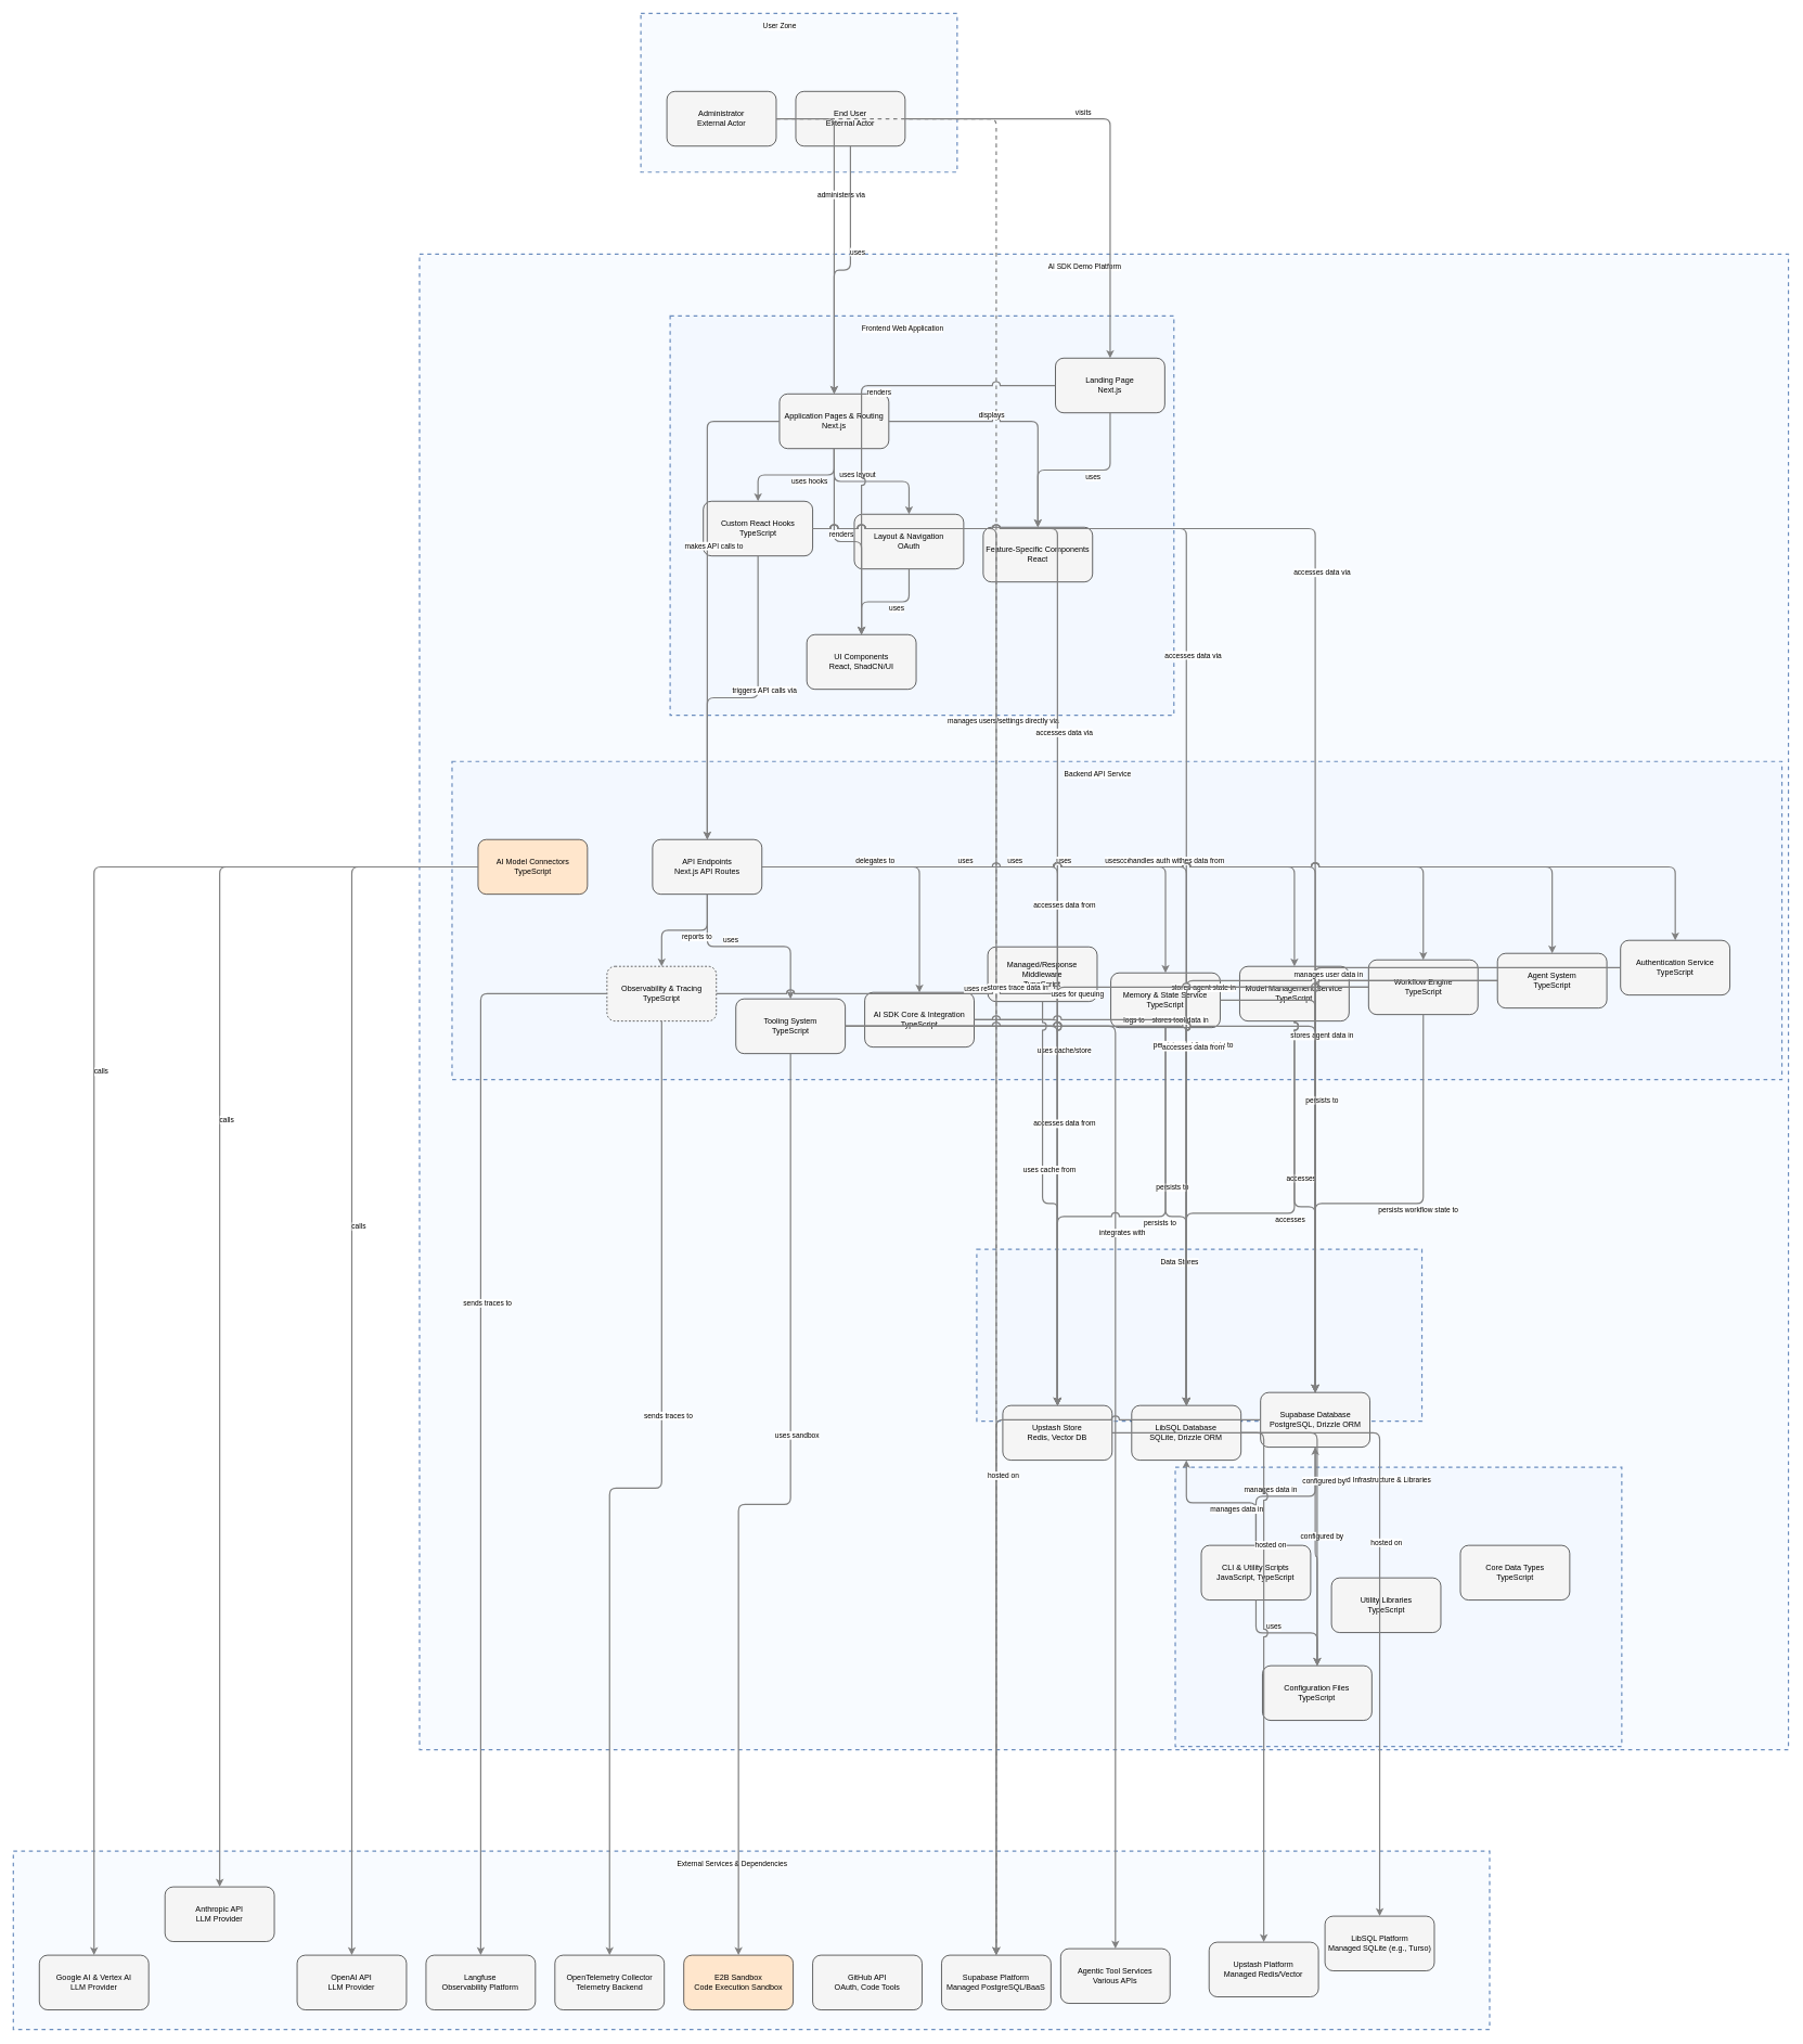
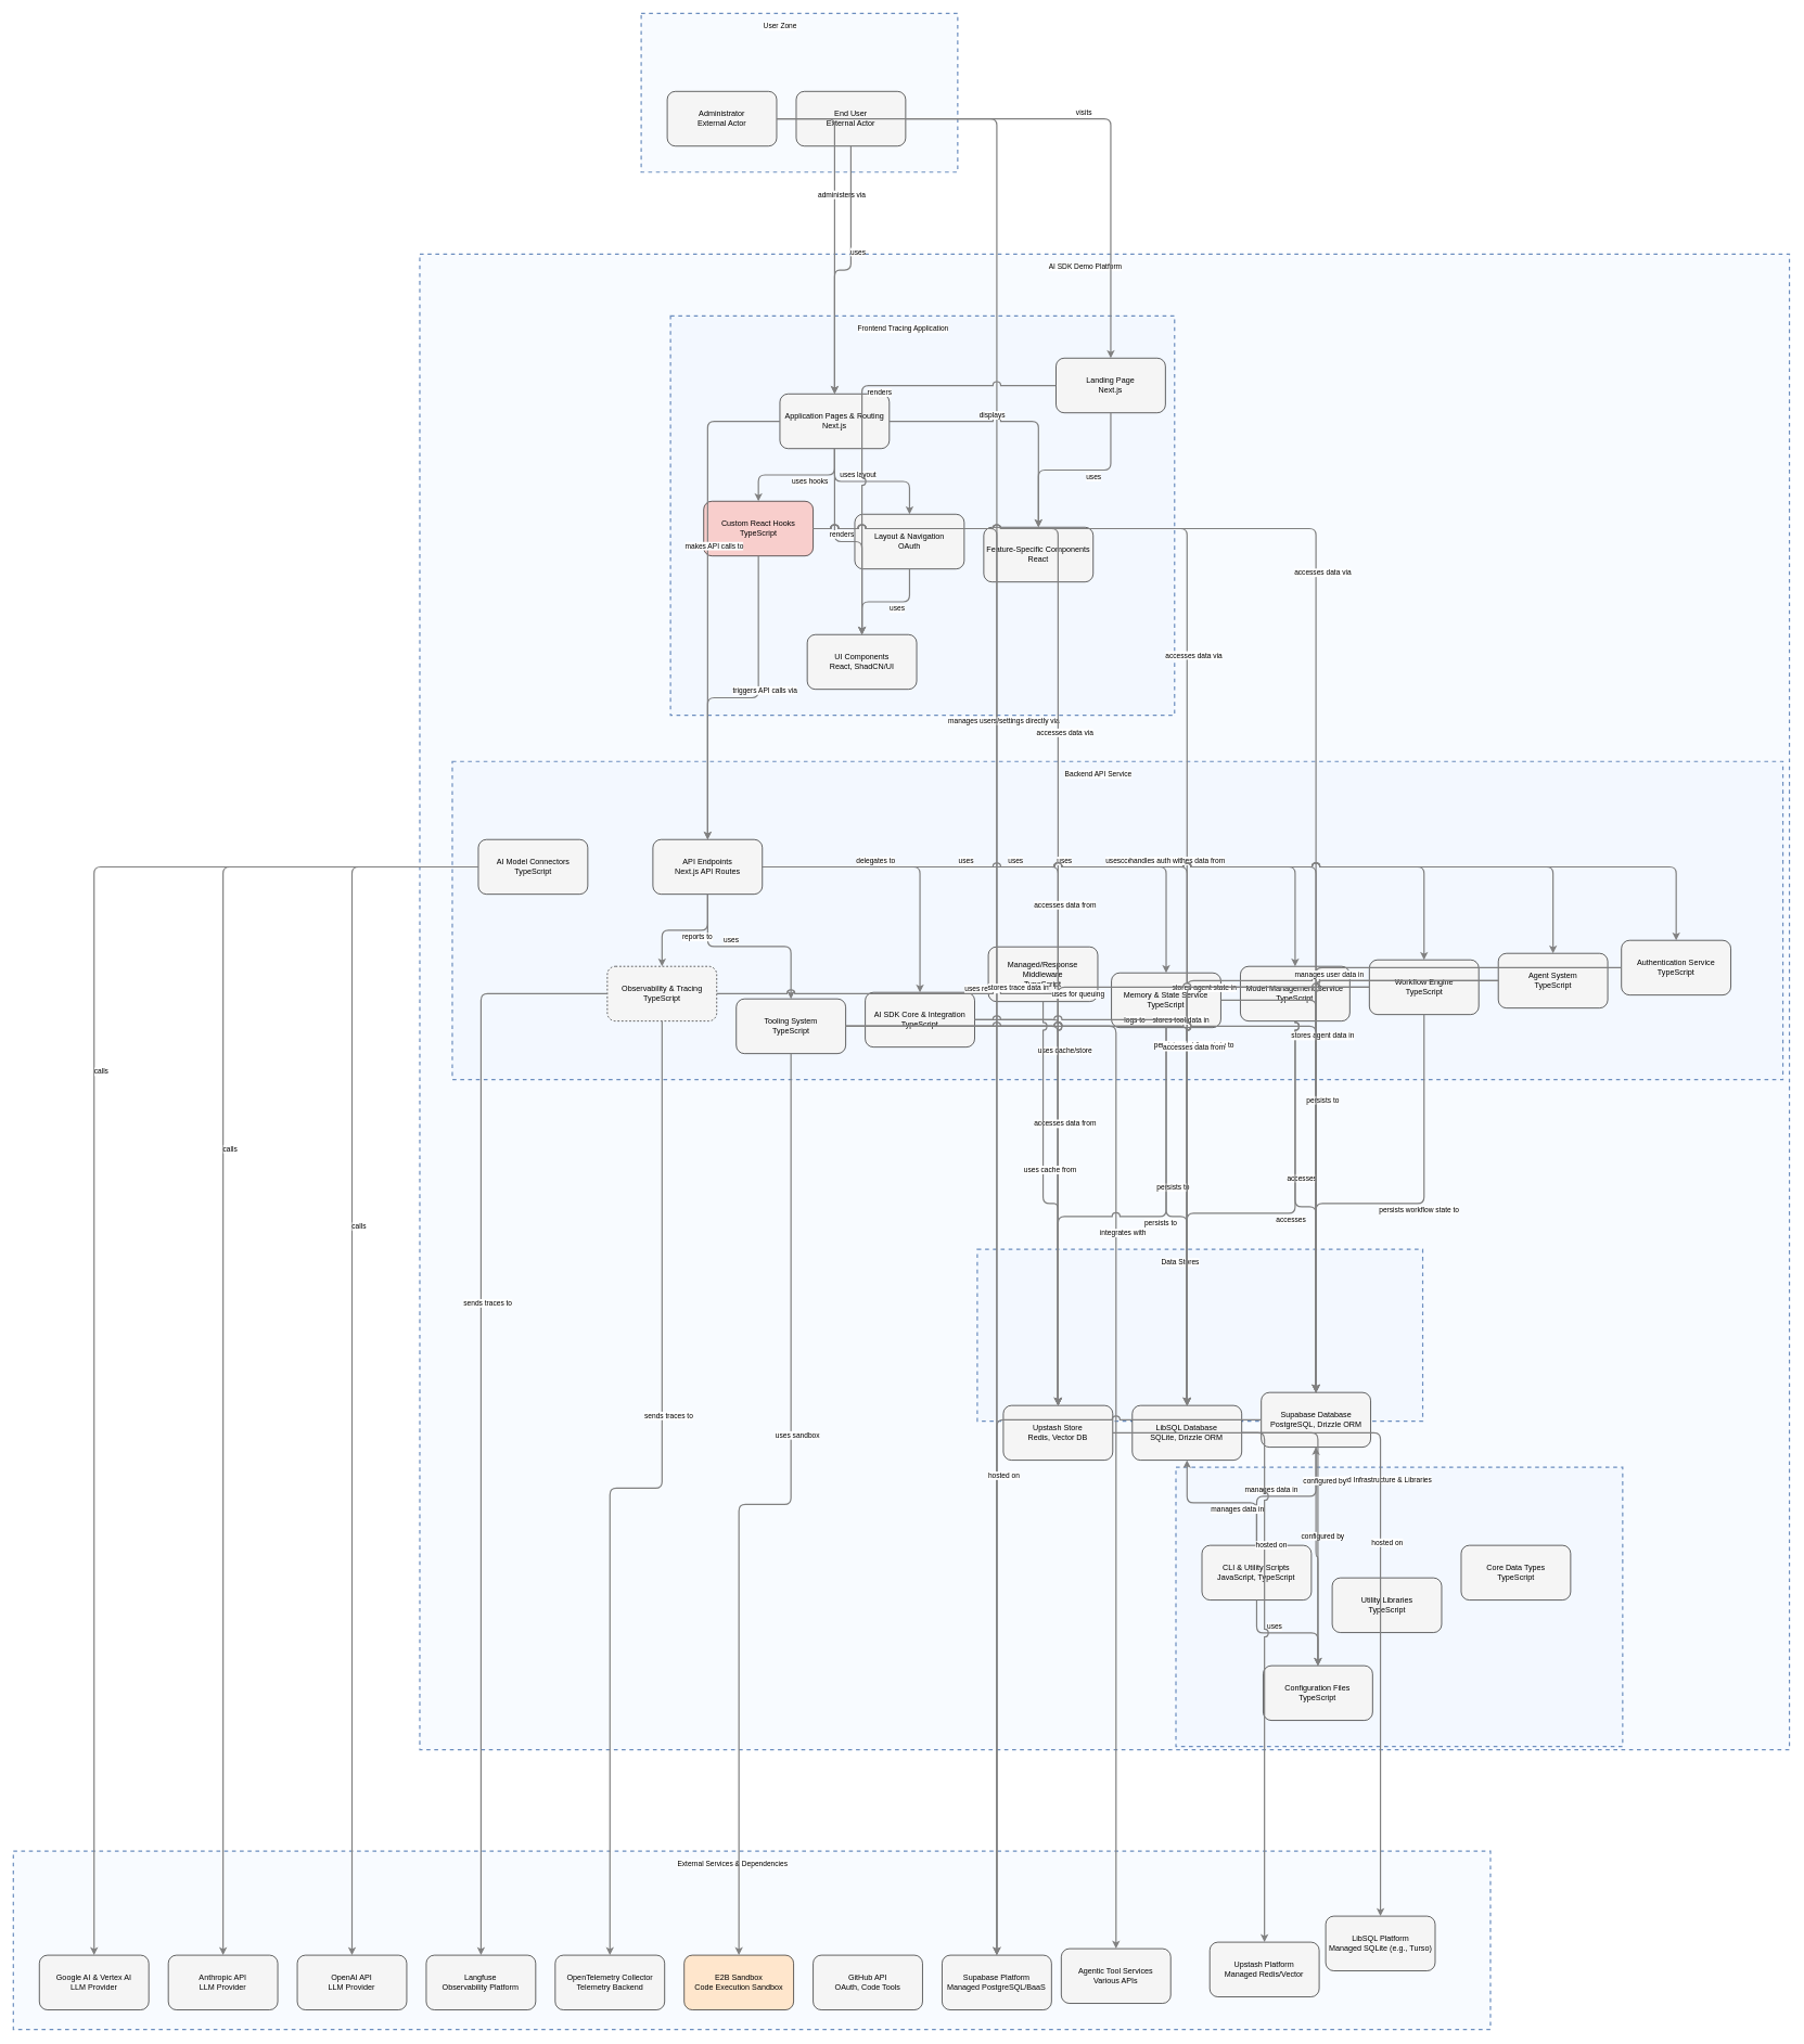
- <mxCell id="55" style="edgeStyle=orthogonalEdgeStyle;rounded=1;orthogonalLoop=1;jettySize=auto;html=1;strokeColor=#808080;strokeWidth=2;jumpStyle=arc;jumpSize=10;spacing=15;labelBackgroundColor=white;labelBorderColor=none;dashed=1;" edge="1" parent="1" source="17" target="23"><mxGeometry relative="1" as="geometry" /></mxCell>
+ <mxCell id="55" style="edgeStyle=orthogonalEdgeStyle;rounded=1;orthogonalLoop=1;jettySize=auto;html=1;strokeColor=#808080;strokeWidth=2;jumpStyle=arc;jumpSize=10;spacing=15;labelBackgroundColor=white;labelBorderColor=none" edge="1" parent="1" source="17" target="23"><mxGeometry relative="1" as="geometry" /></mxCell>
- <mxCell id="9" value="Frontend Web Application" style="edgeLabel;html=1;align=center;verticalAlign=middle;resizable=0;labelBackgroundColor=white;spacing=5" vertex="1" parent="12"><mxGeometry x="393.276" y="103" width="698.526" height="24" as="geometry" /></mxCell>
+ <mxCell id="9" value="Frontend Tracing Application" style="edgeLabel;html=1;align=center;verticalAlign=middle;resizable=0;labelBackgroundColor=white;spacing=5" vertex="1" parent="12"><mxGeometry x="393.276" y="103" width="698.526" height="24" as="geometry" /></mxCell>
- <mxCell id="34" value="Custom React Hooks&lt;br&gt;TypeScript" style="rounded=1;whiteSpace=wrap;html=1;fillColor=#f5f5f5" vertex="1" parent="8"><mxGeometry x="51" y="285" width="168.158" height="84.079" as="geometry" /></mxCell>
+ <mxCell id="34" value="Custom React Hooks&lt;br&gt;TypeScript" style="rounded=1;whiteSpace=wrap;html=1;fillColor=#f8cecc;" vertex="1" parent="8"><mxGeometry x="51" y="285" width="168.158" height="84.079" as="geometry" /></mxCell>
- <mxCell id="38" value="AI Model Connectors&lt;br&gt;TypeScript" style="rounded=1;whiteSpace=wrap;html=1;fillColor=#ffe6cc;" vertex="1" parent="6"><mxGeometry x="40" y="120" width="168.158" height="84.079" as="geometry" /></mxCell>
+ <mxCell id="38" value="AI Model Connectors&lt;br&gt;TypeScript" style="rounded=1;whiteSpace=wrap;html=1;fillColor=#f5f5f5" vertex="1" parent="6"><mxGeometry x="40" y="120" width="168.158" height="84.079" as="geometry" /></mxCell>
- <mxCell id="20" value="Anthropic API&lt;br&gt;LLM Provider" style="rounded=1;whiteSpace=wrap;html=1;fillColor=#f5f5f5" vertex="1" parent="10"><mxGeometry x="233.158" y="55" width="168.158" height="84.079" as="geometry" /></mxCell>
+ <mxCell id="20" value="Anthropic API&lt;br&gt;LLM Provider" style="rounded=1;whiteSpace=wrap;html=1;fillColor=#f5f5f5" vertex="1" parent="10"><mxGeometry x="238.158" y="160" width="168.158" height="84.079" as="geometry" /></mxCell>
